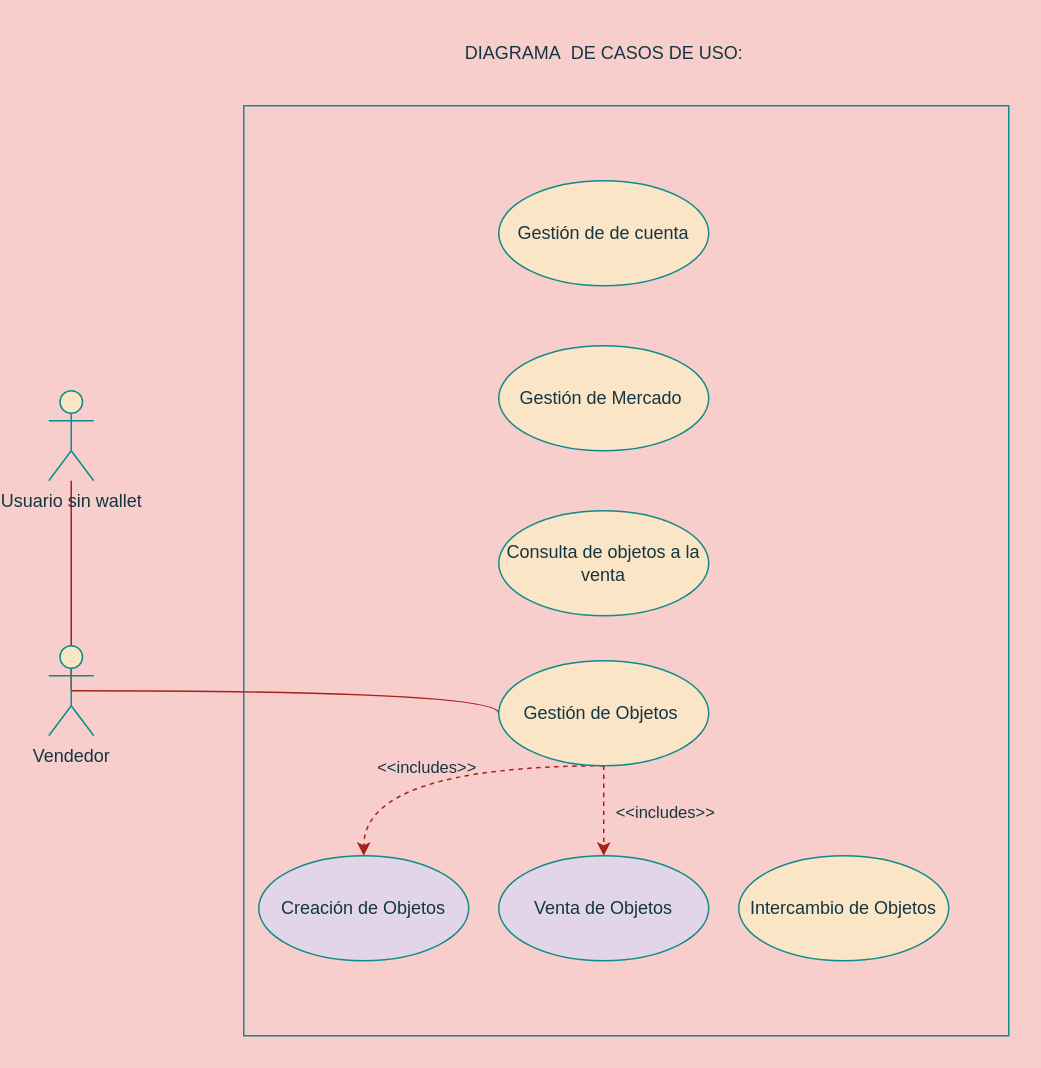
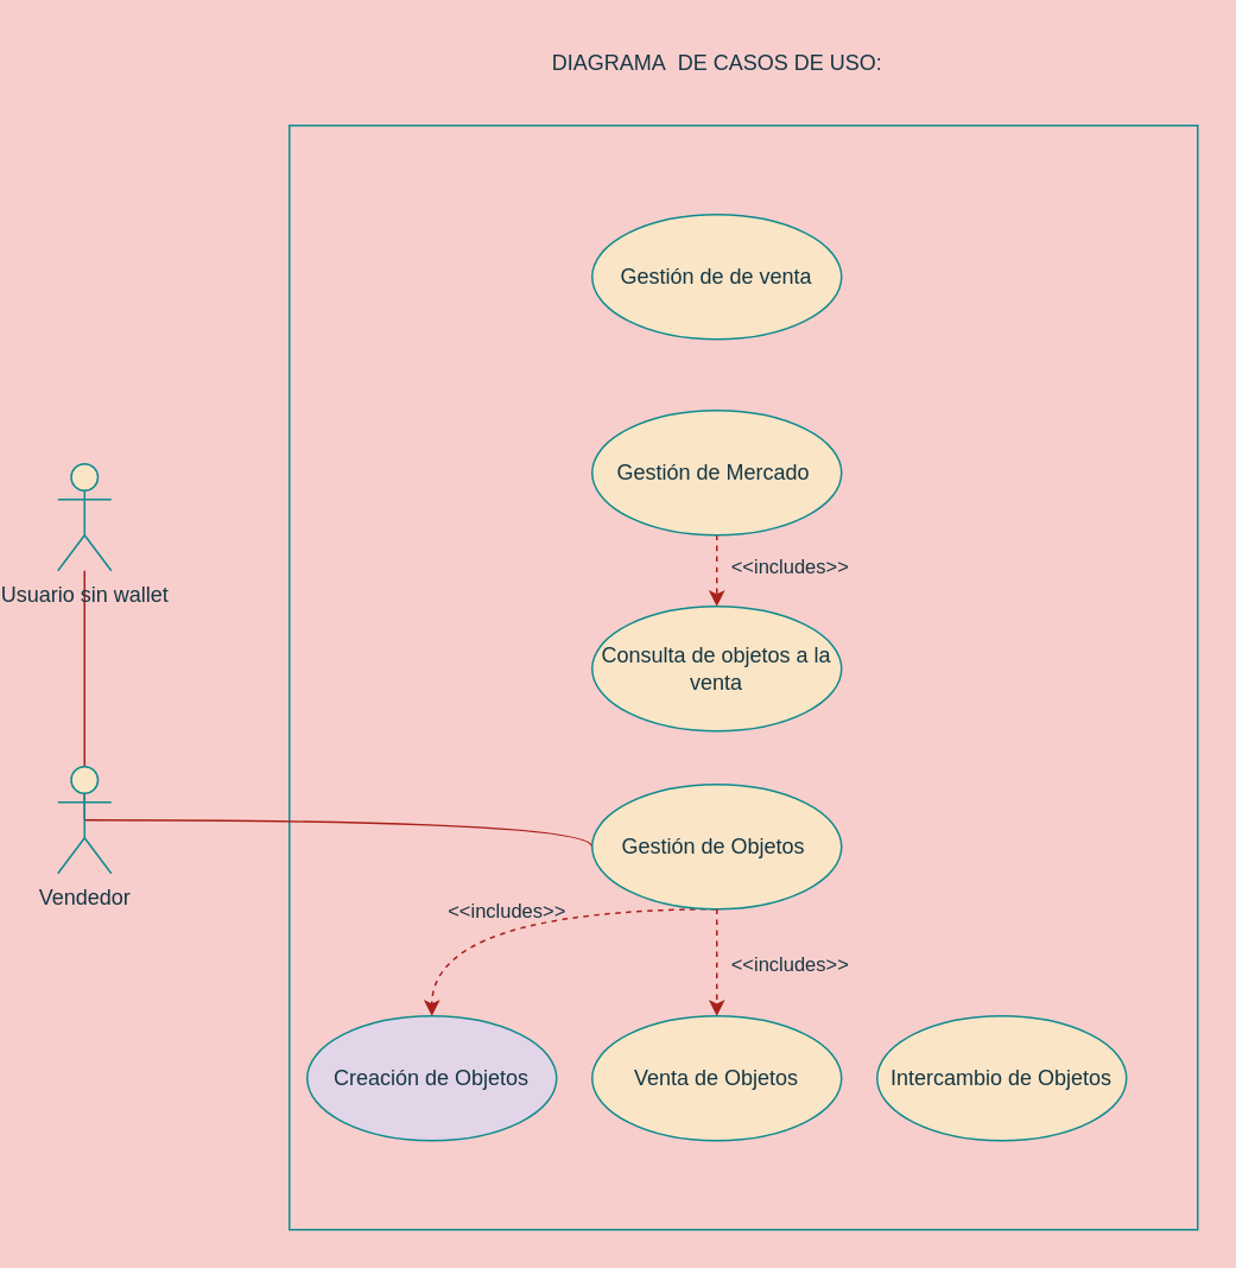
- <mxCell id="3" value="Gestión de de cuenta" style="ellipse;whiteSpace=wrap;html=1;strokeColor=#0F8B8D;fontColor=#143642;fillColor=#FAE5C7;labelBackgroundColor=none;" parent="1" vertex="1"><mxGeometry x="320" y="120" width="140" height="70" as="geometry" /></mxCell>
+ <mxCell id="3" value="Gestión de de venta" style="ellipse;whiteSpace=wrap;html=1;strokeColor=#0F8B8D;fontColor=#143642;fillColor=#FAE5C7;labelBackgroundColor=none;" parent="1" vertex="1"><mxGeometry x="320" y="120" width="140" height="70" as="geometry" /></mxCell>
+ <mxCell id="7" style="edgeStyle=orthogonalEdgeStyle;rounded=0;orthogonalLoop=1;jettySize=auto;html=1;exitX=0.5;exitY=1;exitDx=0;exitDy=0;strokeColor=#A8201A;fontColor=default;fillColor=#FAE5C7;dashed=1;labelBackgroundColor=none;curved=1;" parent="1" source="9" target="10" edge="1"><mxGeometry relative="1" as="geometry" /></mxCell>
+ <mxCell id="8" value="&amp;lt;&amp;lt;includes&amp;gt;&amp;gt;" style="edgeLabel;html=1;align=center;verticalAlign=middle;resizable=0;points=[];fontColor=#143642;labelBackgroundColor=none;" parent="7" vertex="1" connectable="0"><mxGeometry x="0.333" relative="1" as="geometry"><mxPoint x="40" y="-10" as="offset" /></mxGeometry></mxCell>
- <mxCell id="21" value="Venta de Objetos" style="ellipse;whiteSpace=wrap;html=1;strokeColor=#0F8B8D;fontColor=#143642;fillColor=#e1d5e7;labelBackgroundColor=none;" parent="1" vertex="1"><mxGeometry x="320" y="570" width="140" height="70" as="geometry" /></mxCell>
+ <mxCell id="21" value="Venta de Objetos" style="ellipse;whiteSpace=wrap;html=1;strokeColor=#0F8B8D;fontColor=#143642;fillColor=#FAE5C7;labelBackgroundColor=none;" parent="1" vertex="1"><mxGeometry x="320" y="570" width="140" height="70" as="geometry" /></mxCell>
